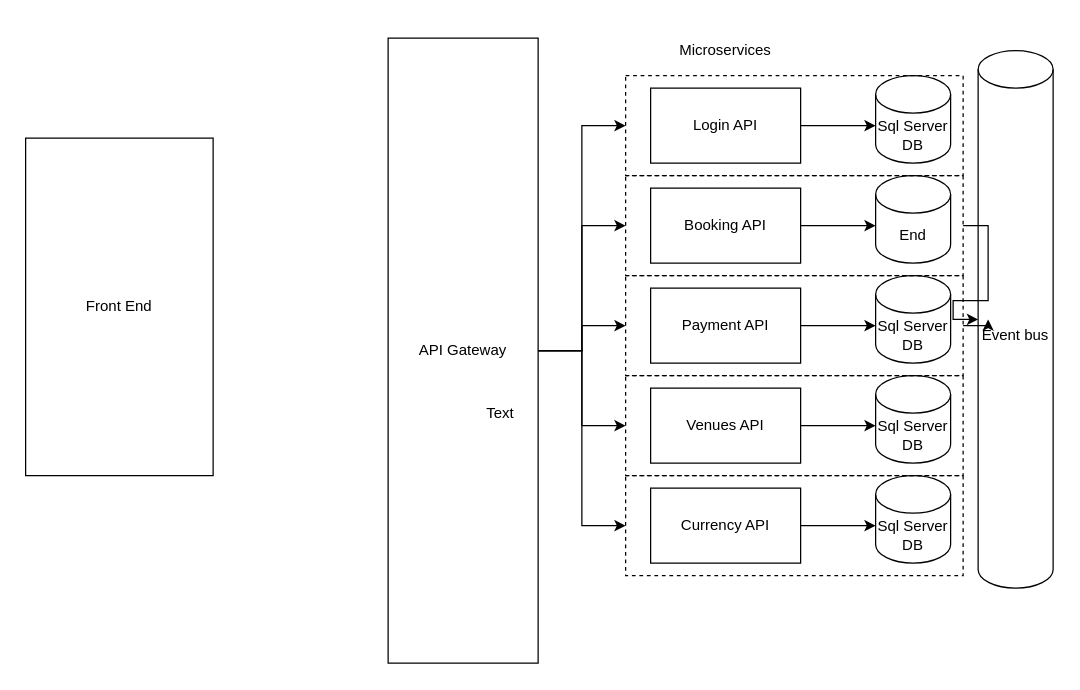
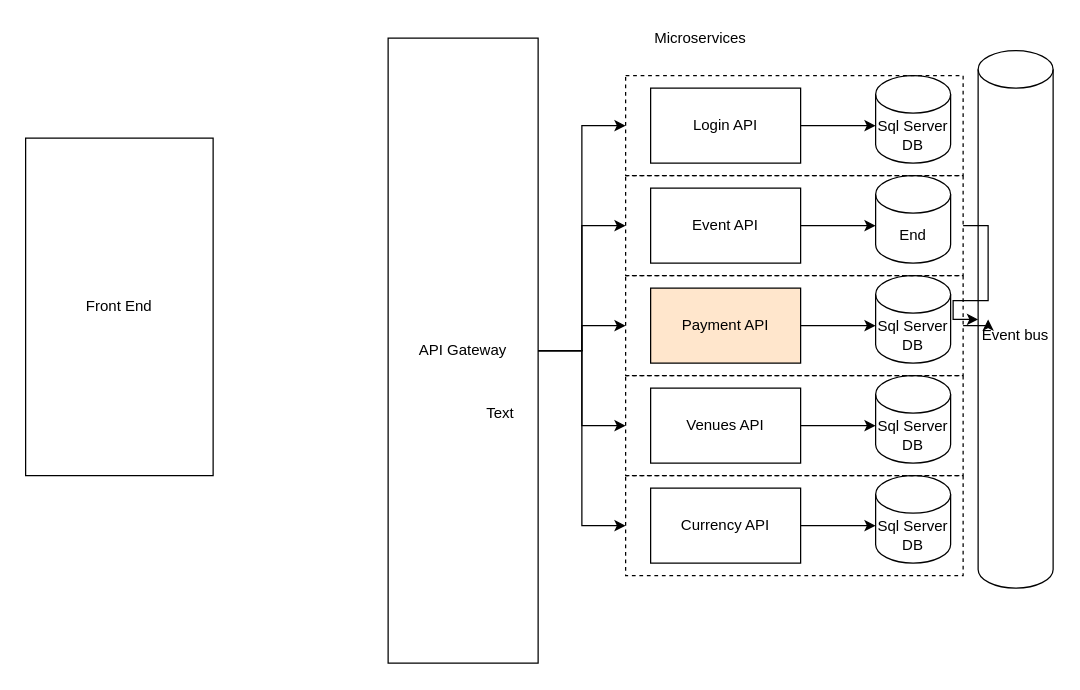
- <mxCell id="8" value="Microservices" style="text;html=1;strokeColor=none;fillColor=none;align=center;verticalAlign=middle;whiteSpace=wrap;rounded=0;dashed=1;" vertex="1" parent="1"><mxGeometry x="530" y="20" width="100" height="40" as="geometry" /></mxCell>
+ <mxCell id="8" value="Microservices" style="text;html=1;strokeColor=none;fillColor=none;align=center;verticalAlign=middle;whiteSpace=wrap;rounded=0;dashed=1;" vertex="1" parent="1"><mxGeometry x="510" y="10" width="100" height="40" as="geometry" /></mxCell>
- <mxCell id="6" value="Booking API" style="rounded=0;whiteSpace=wrap;html=1;" vertex="1" parent="1"><mxGeometry x="520" y="150" width="120" height="60" as="geometry" /></mxCell>
+ <mxCell id="6" value="Event API" style="rounded=0;whiteSpace=wrap;html=1;" vertex="1" parent="1"><mxGeometry x="520" y="150" width="120" height="60" as="geometry" /></mxCell>
- <mxCell id="3" value="Payment API" style="rounded=0;whiteSpace=wrap;html=1;" vertex="1" parent="1"><mxGeometry x="520" y="230" width="120" height="60" as="geometry" /></mxCell>
+ <mxCell id="3" value="Payment API" style="rounded=0;whiteSpace=wrap;html=1;fillColor=#ffe6cc;" vertex="1" parent="1"><mxGeometry x="520" y="230" width="120" height="60" as="geometry" /></mxCell>
